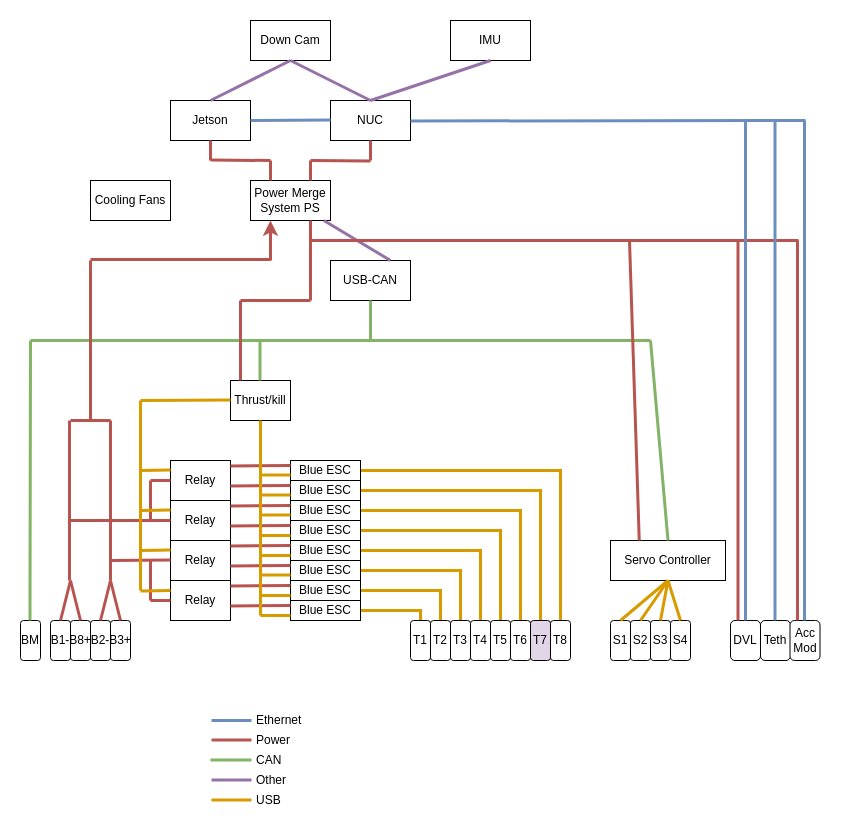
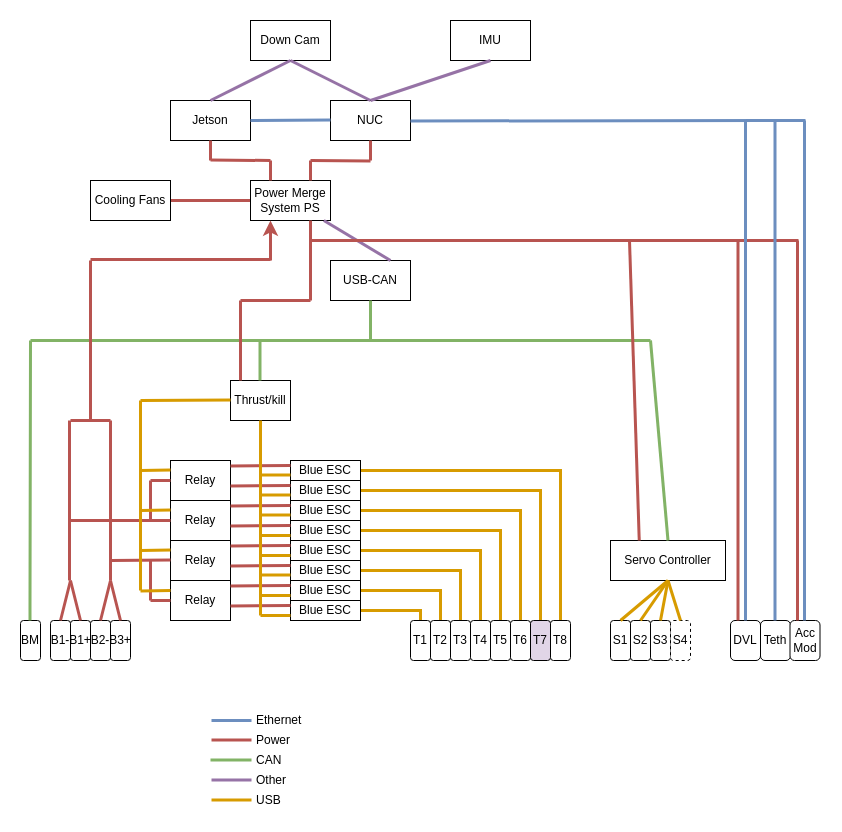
+ <mxCell id="4" style="edgeStyle=orthogonalEdgeStyle;rounded=0;orthogonalLoop=1;jettySize=auto;html=1;exitX=0;exitY=0.5;exitDx=0;exitDy=0;entryX=1;entryY=0.5;entryDx=0;entryDy=0;endArrow=none;endFill=0;strokeWidth=3;fillColor=#f8cecc;strokeColor=#b85450;" parent="1" source="5" target="123" edge="1"><mxGeometry relative="1" as="geometry" /></mxCell>
- <mxCell id="18" value="B8+" style="rounded=1;whiteSpace=wrap;html=1;" parent="1" vertex="1"><mxGeometry x="70" y="620" width="20" height="40" as="geometry" /></mxCell>
+ <mxCell id="18" value="B1+" style="rounded=1;whiteSpace=wrap;html=1;" parent="1" vertex="1"><mxGeometry x="70" y="620" width="20" height="40" as="geometry" /></mxCell>
- <mxCell id="46" value="S4" style="rounded=1;whiteSpace=wrap;html=1;" parent="1" vertex="1"><mxGeometry x="670" y="620" width="20" height="40" as="geometry" /></mxCell>
+ <mxCell id="46" value="S4" style="rounded=1;whiteSpace=wrap;html=1;dashed=1;" parent="1" vertex="1"><mxGeometry x="670" y="620" width="20" height="40" as="geometry" /></mxCell>
